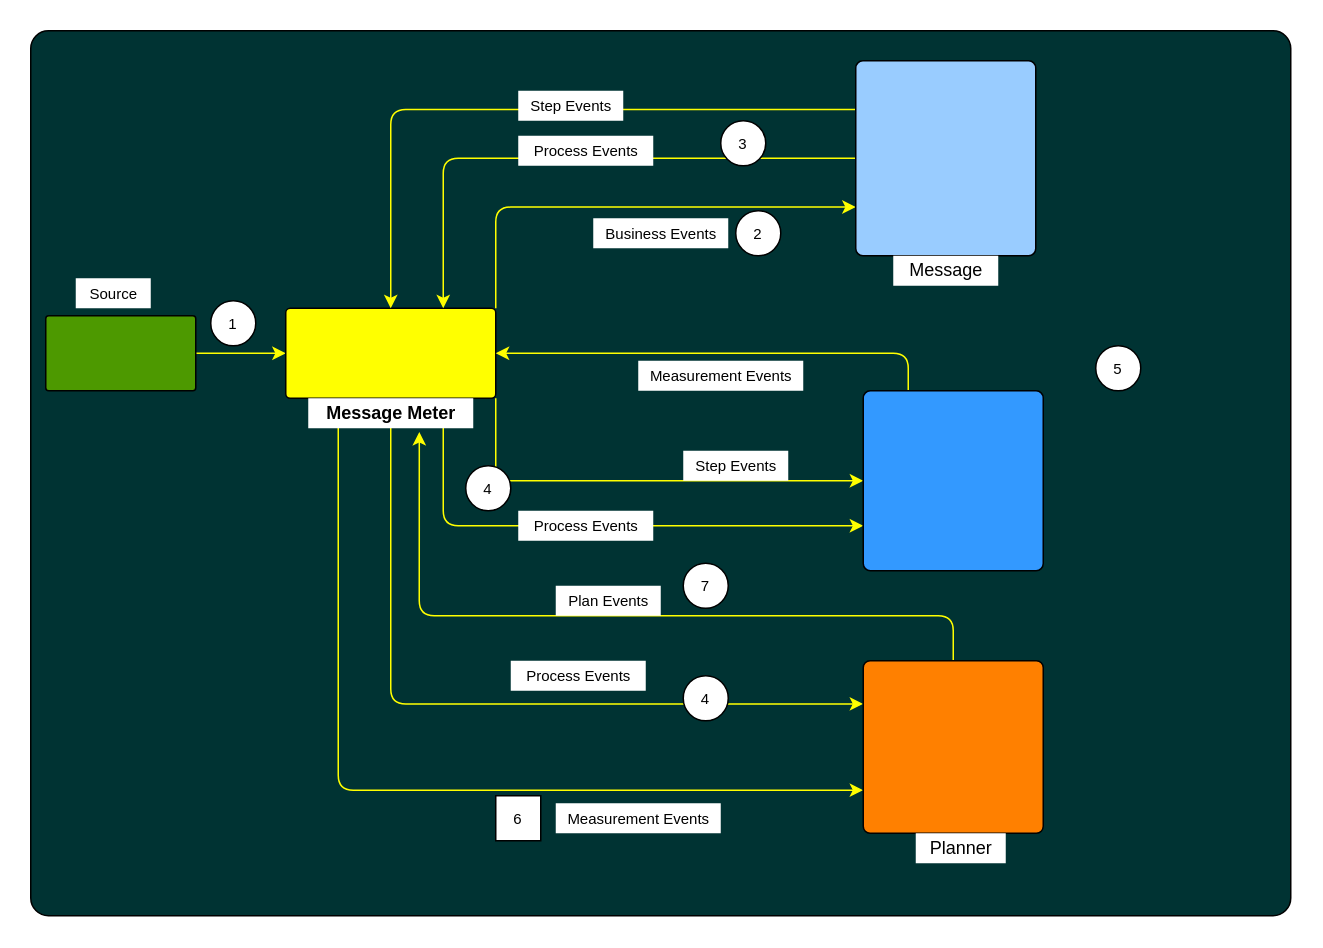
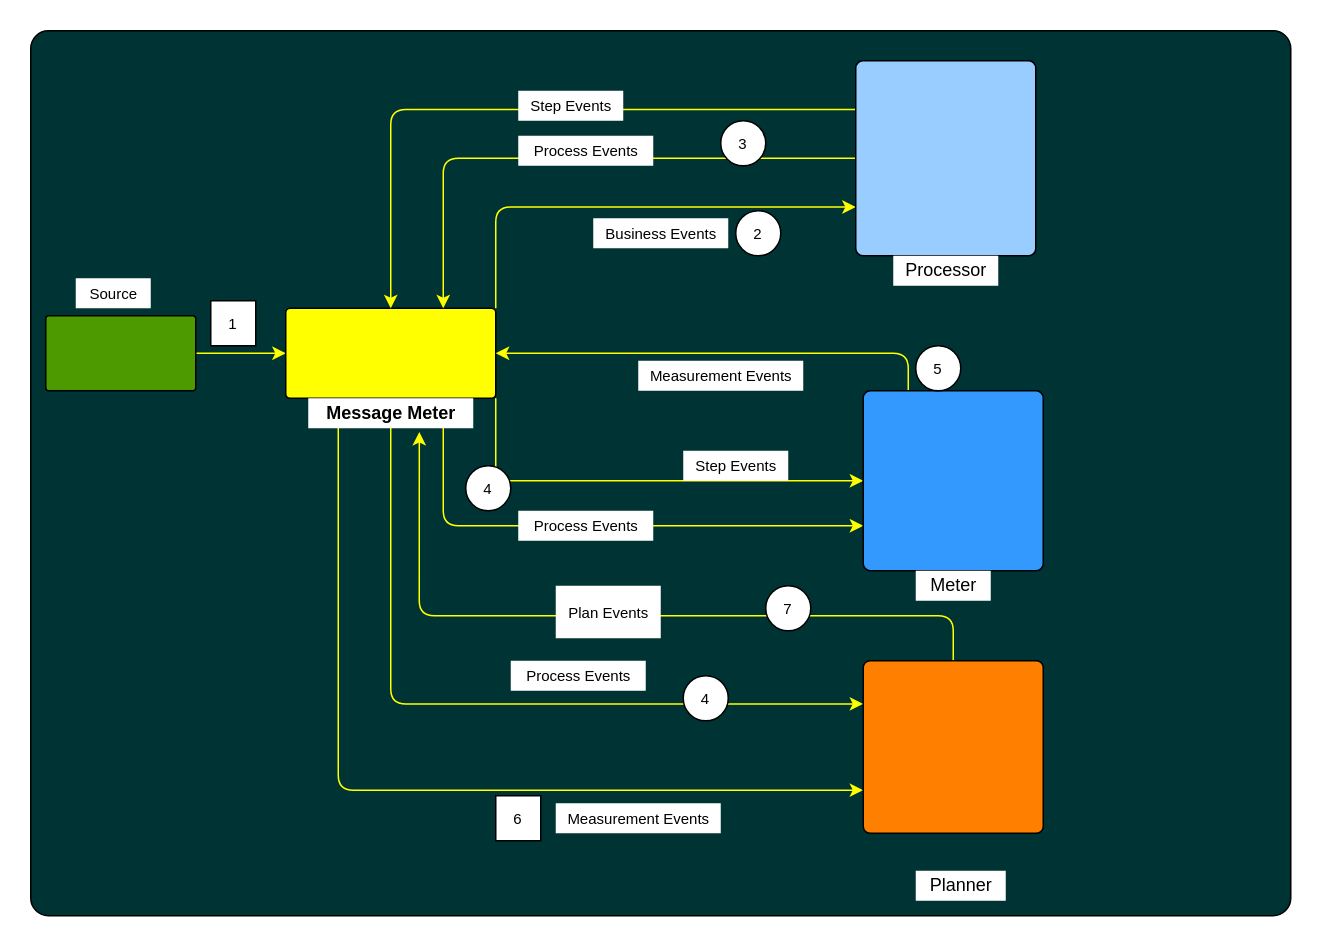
- <mxCell id="20" value="Message" style="text;html=1;align=center;verticalAlign=middle;resizable=0;points=[];autosize=1;strokeColor=none;fillColor=default;fontSize=12;" vertex="1" parent="1"><mxGeometry x="595" y="170" width="70" height="20" as="geometry" /></mxCell>
+ <mxCell id="20" value="Processor" style="text;html=1;align=center;verticalAlign=middle;resizable=0;points=[];autosize=1;strokeColor=none;fillColor=default;fontSize=12;" vertex="1" parent="1"><mxGeometry x="595" y="170" width="70" height="20" as="geometry" /></mxCell>
- <mxCell id="29" value="1" style="ellipse;whiteSpace=wrap;html=1;aspect=fixed;rounded=1;fillColor=default;fontSize=10;" vertex="1" parent="1"><mxGeometry x="140" y="200" width="30" height="30" as="geometry" /></mxCell>
+ <mxCell id="29" value="1" style="whiteSpace=wrap;html=1;aspect=fixed;fillColor=default;fontSize=10;rounded=0;" vertex="1" parent="1"><mxGeometry x="140" y="200" width="30" height="30" as="geometry" /></mxCell>
- <mxCell id="36" value="5" style="ellipse;whiteSpace=wrap;html=1;aspect=fixed;rounded=1;fillColor=default;fontSize=10;" vertex="1" parent="1"><mxGeometry x="730" y="230" width="30" height="30" as="geometry" /></mxCell>
+ <mxCell id="36" value="5" style="ellipse;whiteSpace=wrap;html=1;aspect=fixed;rounded=1;fillColor=default;fontSize=10;" vertex="1" parent="1"><mxGeometry x="610" y="230" width="30" height="30" as="geometry" /></mxCell>
- <mxCell id="39" value="7" style="ellipse;whiteSpace=wrap;html=1;aspect=fixed;rounded=1;fillColor=default;fontSize=10;" vertex="1" parent="1"><mxGeometry x="455" y="375" width="30" height="30" as="geometry" /></mxCell>
+ <mxCell id="39" value="7" style="ellipse;whiteSpace=wrap;html=1;aspect=fixed;rounded=1;fillColor=default;fontSize=10;" vertex="1" parent="1"><mxGeometry x="510" y="390" width="30" height="30" as="geometry" /></mxCell>
+ <mxCell id="21" value="Meter" style="text;html=1;align=center;verticalAlign=middle;resizable=0;points=[];autosize=1;strokeColor=none;fillColor=default;fontSize=12;" vertex="1" parent="1"><mxGeometry x="610" y="380" width="50" height="20" as="geometry" /></mxCell>
- <mxCell id="38" value="Plan Events" style="text;html=1;align=center;verticalAlign=middle;resizable=0;points=[];autosize=1;strokeColor=none;fillColor=default;fontSize=10;" vertex="1" parent="1"><mxGeometry x="370" y="390" width="70" height="20" as="geometry" /></mxCell>
+ <mxCell id="38" value="Plan Events" style="text;html=1;align=center;verticalAlign=middle;resizable=0;points=[];autosize=1;strokeColor=none;fillColor=default;fontSize=10;" vertex="1" parent="1"><mxGeometry x="370" y="390" width="70" height="35" as="geometry" /></mxCell>
- <mxCell id="22" value="Planner" style="text;html=1;align=center;verticalAlign=middle;resizable=0;points=[];autosize=1;strokeColor=none;fillColor=default;fontSize=12;" vertex="1" parent="1"><mxGeometry x="610" y="555" width="60" height="20" as="geometry" /></mxCell>
+ <mxCell id="22" value="Planner" style="text;html=1;align=center;verticalAlign=middle;resizable=0;points=[];autosize=1;strokeColor=none;fillColor=default;fontSize=12;" vertex="1" parent="1"><mxGeometry x="610" y="580" width="60" height="20" as="geometry" /></mxCell>
